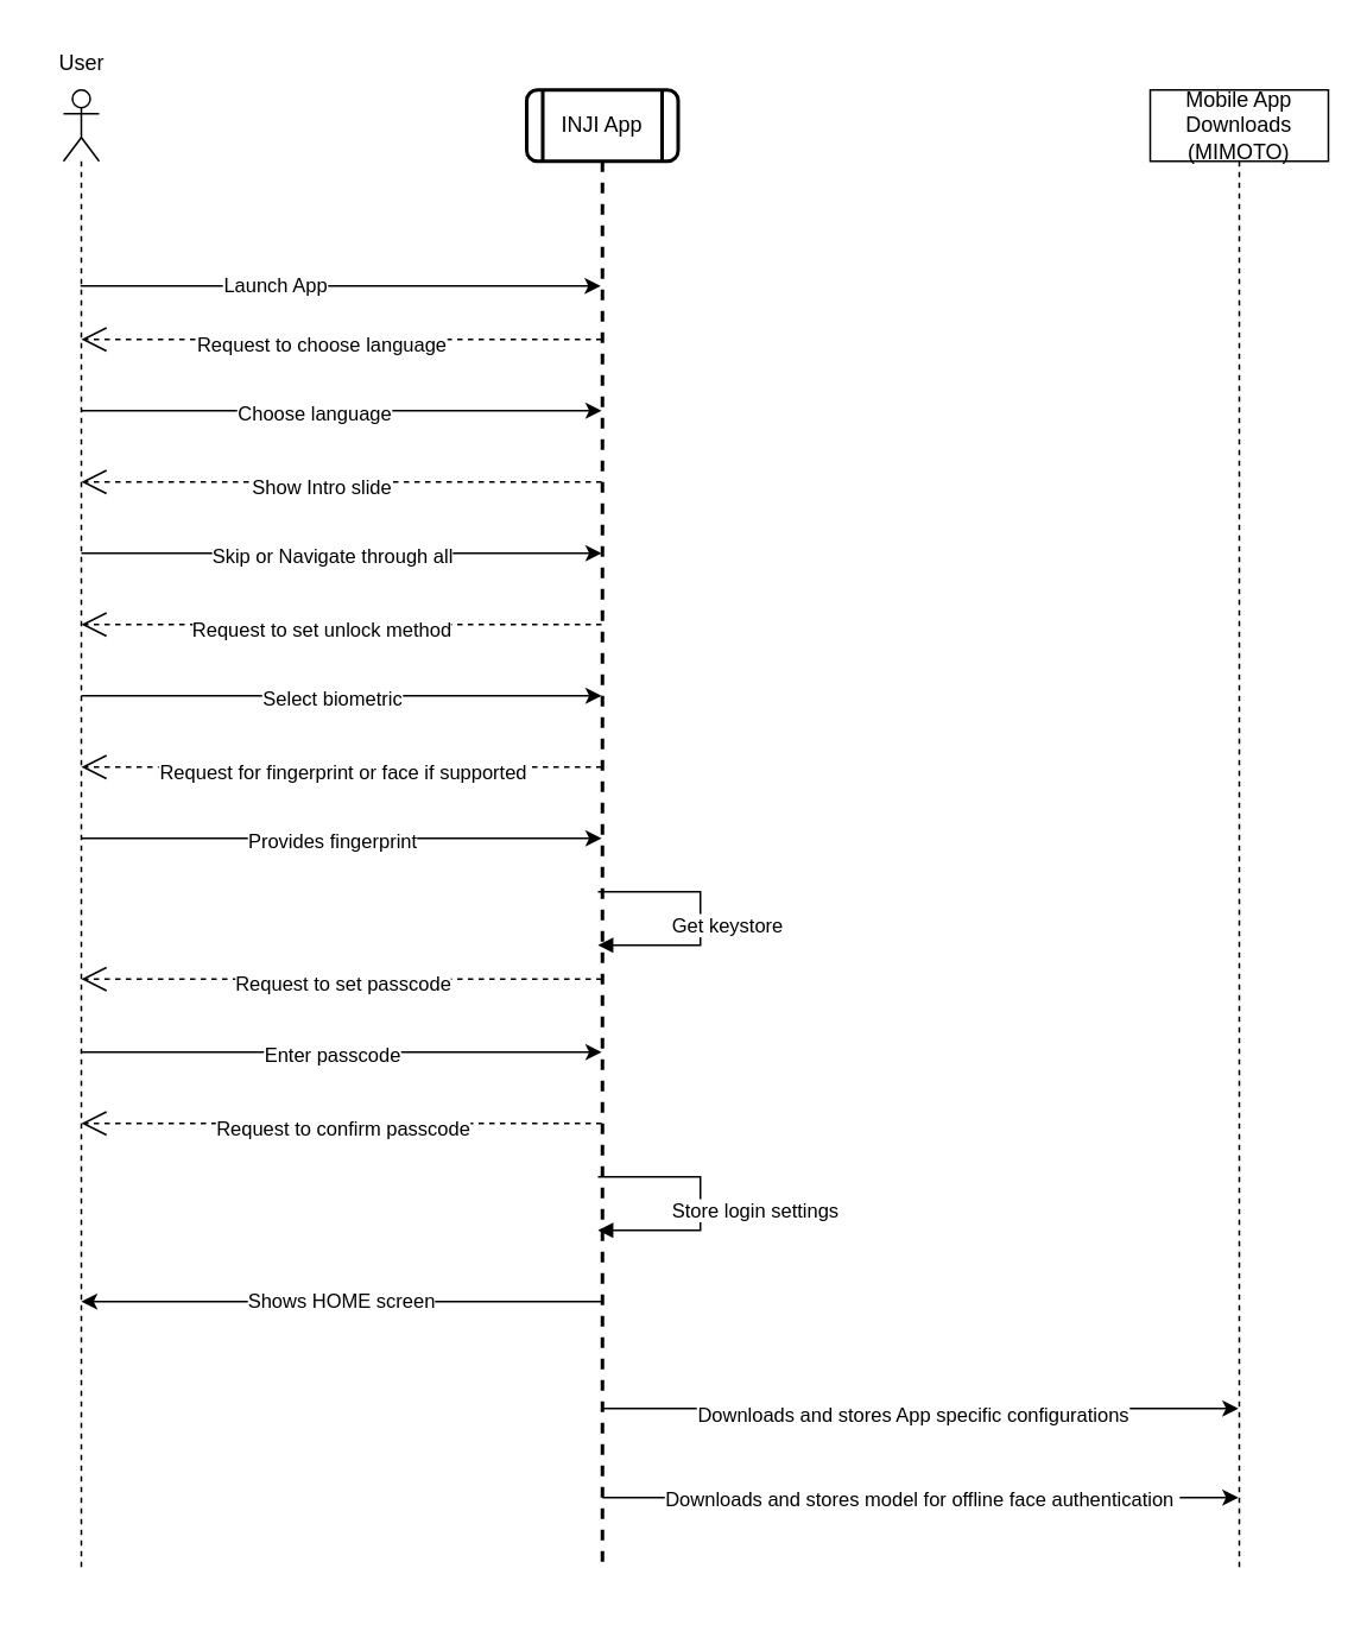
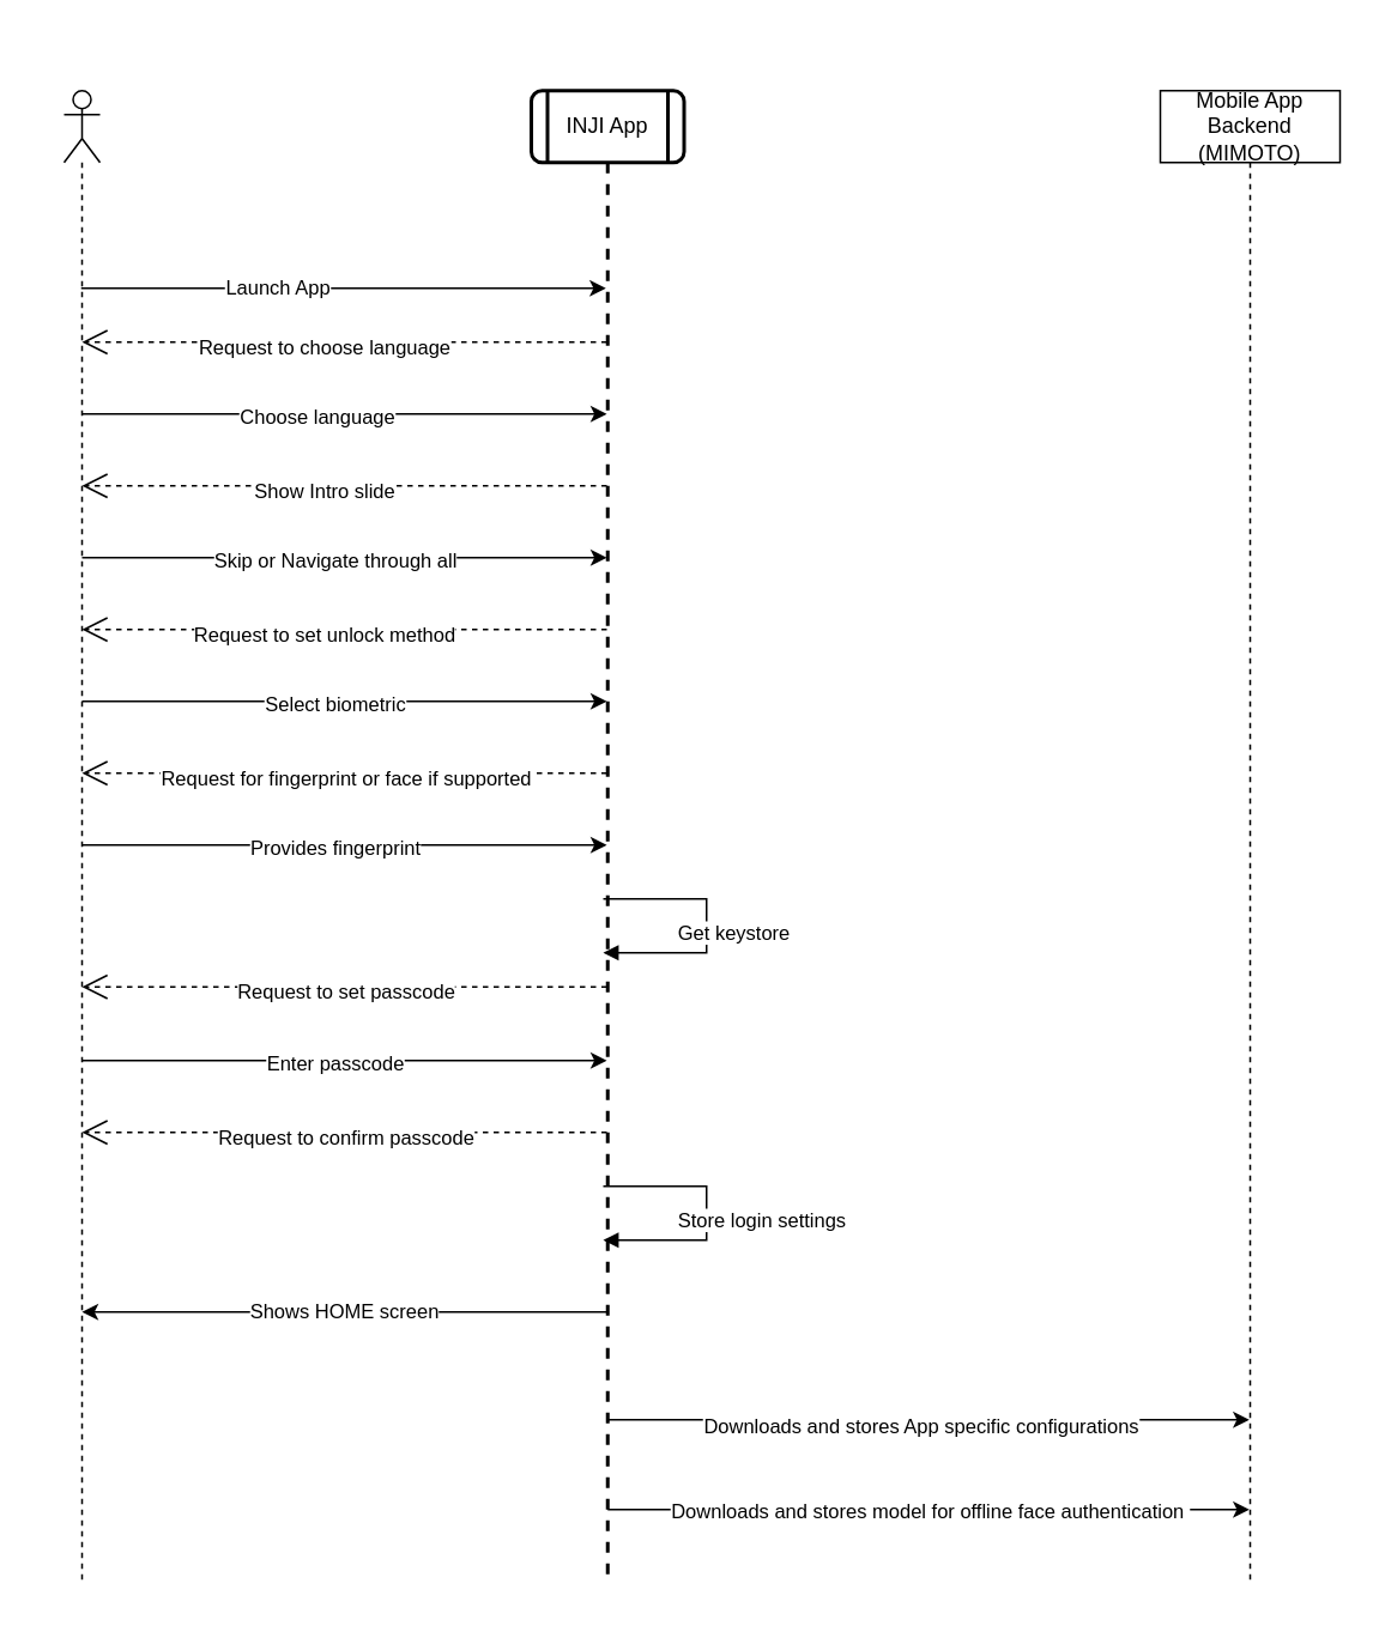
- <mxCell id="3" value="User" style="text;html=1;align=center;verticalAlign=middle;resizable=0;points=[];autosize=1;strokeColor=none;fillColor=none;" parent="1" vertex="1"><mxGeometry x="20" y="20" width="50" height="30" as="geometry" /></mxCell>
- <mxCell id="10" value="Mobile App Downloads&lt;br&gt;(MIMOTO)" style="shape=umlLifeline;perimeter=lifelinePerimeter;whiteSpace=wrap;html=1;container=1;dropTarget=0;collapsible=0;recursiveResize=0;outlineConnect=0;portConstraint=eastwest;newEdgeStyle={&quot;edgeStyle&quot;:&quot;elbowEdgeStyle&quot;,&quot;elbow&quot;:&quot;vertical&quot;,&quot;curved&quot;:0,&quot;rounded&quot;:0};" parent="1" vertex="1"><mxGeometry x="645" y="50" width="100" height="830" as="geometry" /></mxCell>
+ <mxCell id="10" value="Mobile App Backend&lt;br&gt;(MIMOTO)" style="shape=umlLifeline;perimeter=lifelinePerimeter;whiteSpace=wrap;html=1;container=1;dropTarget=0;collapsible=0;recursiveResize=0;outlineConnect=0;portConstraint=eastwest;newEdgeStyle={&quot;edgeStyle&quot;:&quot;elbowEdgeStyle&quot;,&quot;elbow&quot;:&quot;vertical&quot;,&quot;curved&quot;:0,&quot;rounded&quot;:0};" parent="1" vertex="1"><mxGeometry x="645" y="50" width="100" height="830" as="geometry" /></mxCell>
